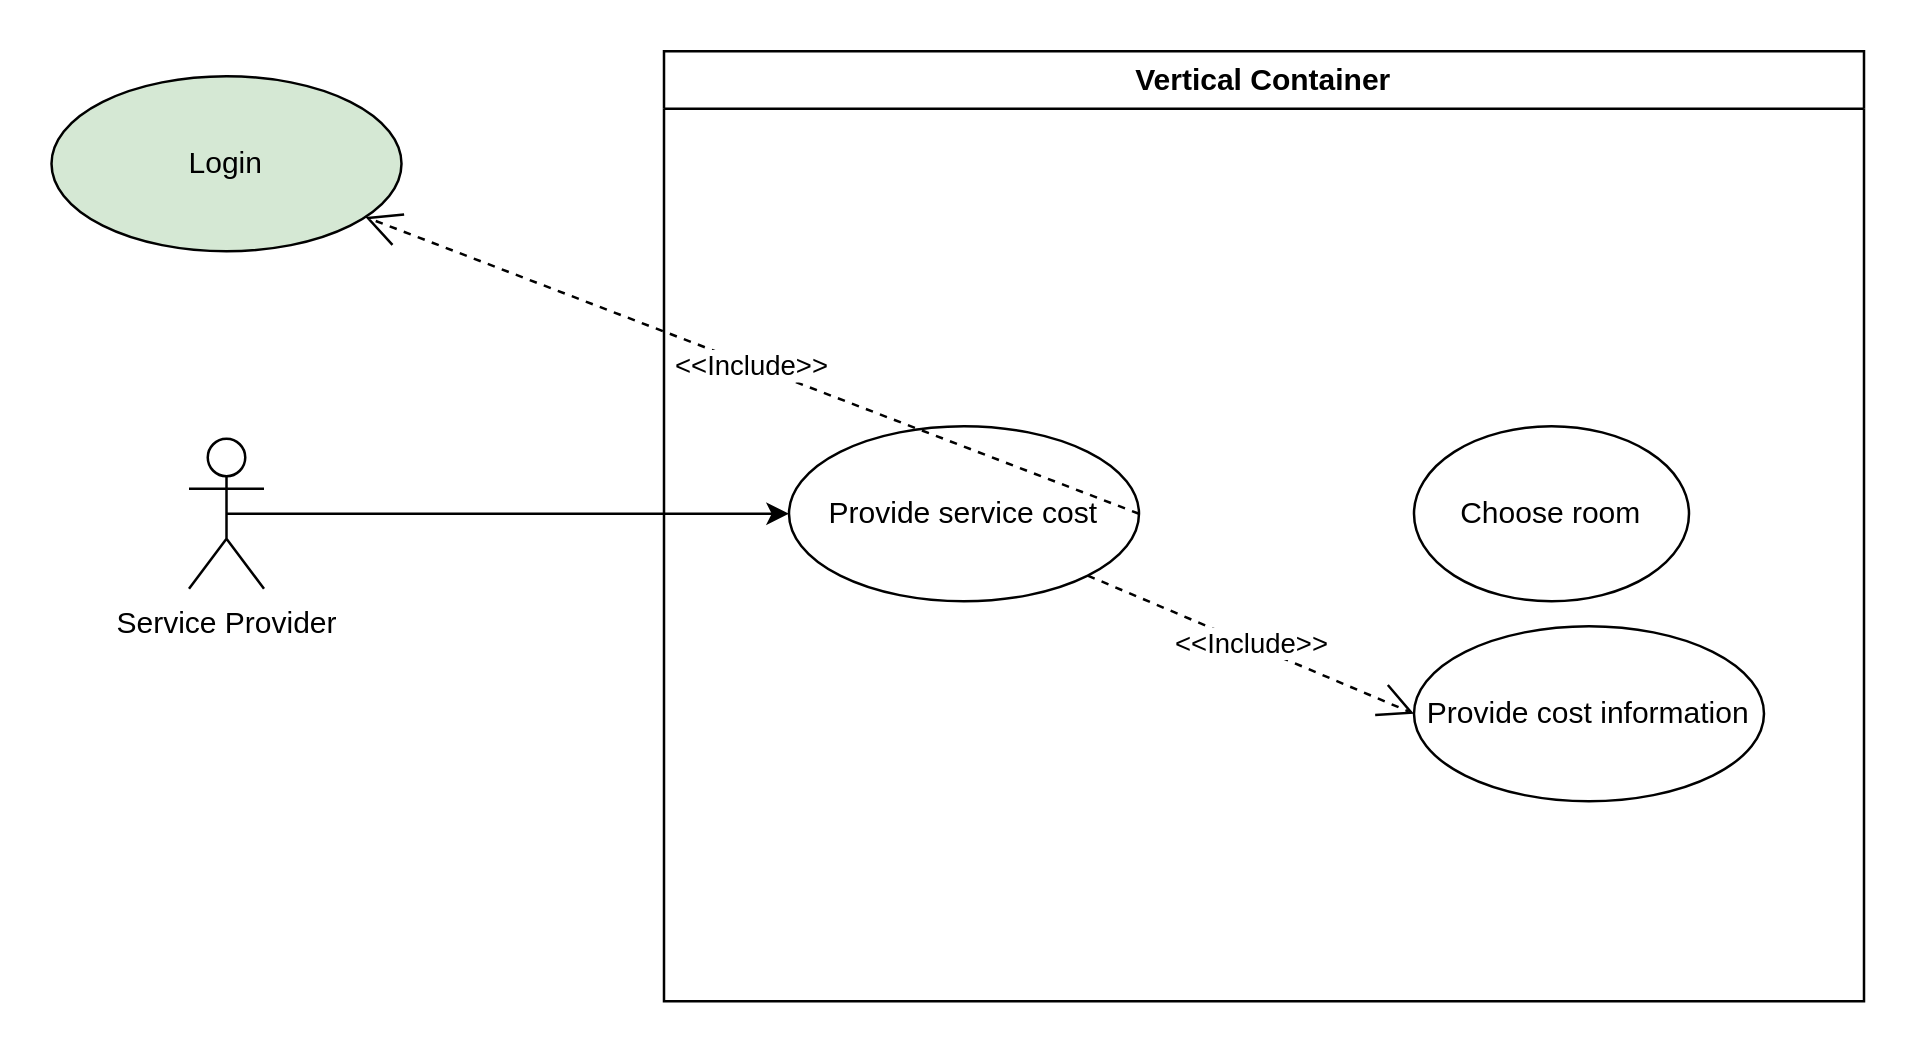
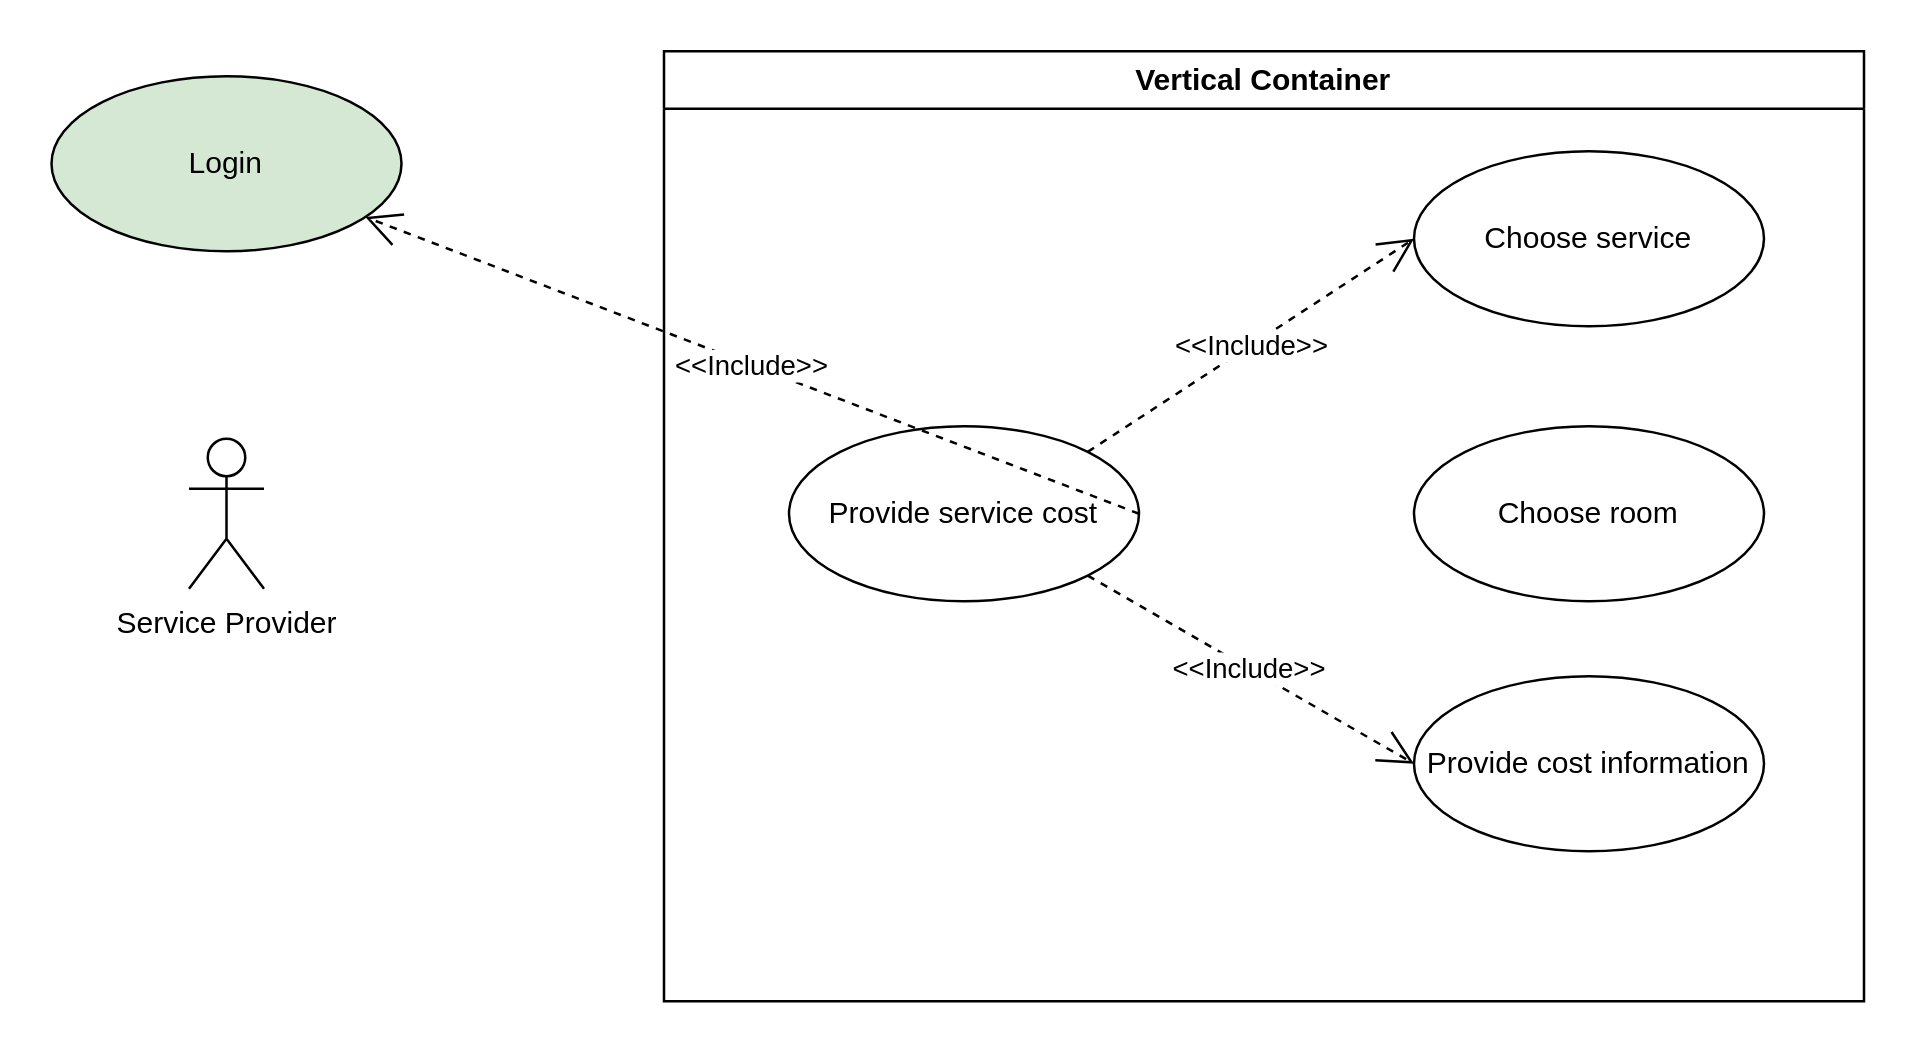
+ <mxCell id="7" value="Choose service" style="ellipse;whiteSpace=wrap;html=1;" vertex="1" parent="5"><mxGeometry x="300" y="40" width="140" height="70" as="geometry" /></mxCell>
+ <mxCell id="10" value="&amp;lt;&amp;lt;Include&amp;gt;&amp;gt;" style="endArrow=open;endSize=12;dashed=1;html=1;rounded=0;entryX=0;entryY=0.5;entryDx=0;entryDy=0;exitX=1;exitY=0;exitDx=0;exitDy=0;" edge="1" parent="1" source="4" target="7"><mxGeometry width="160" relative="1" as="geometry"><mxPoint x="465" y="160" as="sourcePoint" /><mxPoint x="625" y="160" as="targetPoint" /></mxGeometry></mxCell>
- <mxCell id="9" value="" style="endArrow=classic;html=1;rounded=0;exitX=0.5;exitY=0.5;exitDx=0;exitDy=0;exitPerimeter=0;entryX=0;entryY=0.5;entryDx=0;entryDy=0;" edge="1" parent="1" source="2" target="4"><mxGeometry width="50" height="50" relative="1" as="geometry"><mxPoint x="165" y="220" as="sourcePoint" /><mxPoint x="215" y="170" as="targetPoint" /></mxGeometry></mxCell>
- <mxCell id="6" value="Choose room" style="ellipse;whiteSpace=wrap;html=1;" vertex="1" parent="5"><mxGeometry x="300" y="150" width="110" height="70" as="geometry" /></mxCell>
+ <mxCell id="6" value="Choose room" style="ellipse;whiteSpace=wrap;html=1;" vertex="1" parent="5"><mxGeometry x="300" y="150" width="140" height="70" as="geometry" /></mxCell>
- <mxCell id="8" value="Provide cost information" style="ellipse;whiteSpace=wrap;html=1;" vertex="1" parent="5"><mxGeometry x="300" y="230" width="140" height="70" as="geometry" /></mxCell>
+ <mxCell id="8" value="Provide cost information" style="ellipse;whiteSpace=wrap;html=1;" vertex="1" parent="5"><mxGeometry x="300" y="250" width="140" height="70" as="geometry" /></mxCell>
